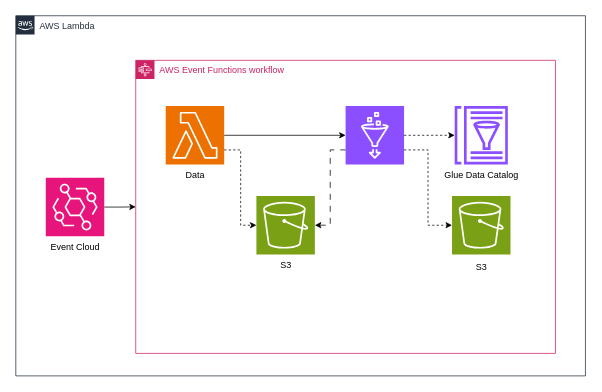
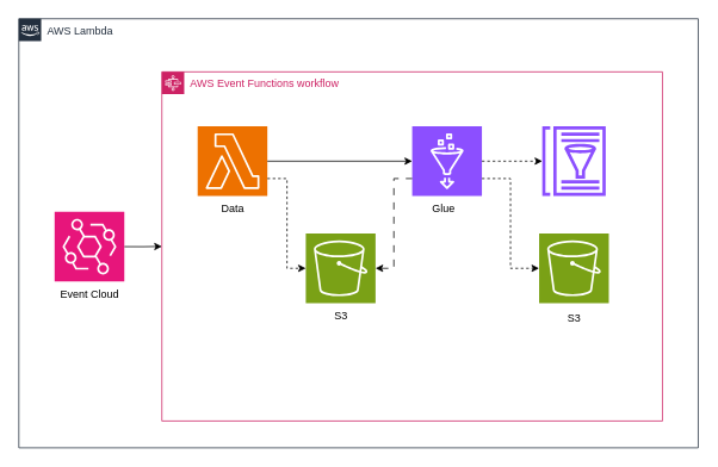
+ <mxCell id="13" value="Glue" style="text;html=1;align=center;verticalAlign=middle;resizable=0;points=[];autosize=1;strokeColor=none;fillColor=none;" parent="11" vertex="1"><mxGeometry x="10" y="78" width="50" height="30" as="geometry" /></mxCell>
- <mxCell id="20" value="Glue Data Catalog" style="text;html=1;align=center;verticalAlign=middle;resizable=0;points=[];autosize=1;strokeColor=none;fillColor=none;" parent="18" vertex="1"><mxGeometry y="78" width="120" height="30" as="geometry" /></mxCell>
